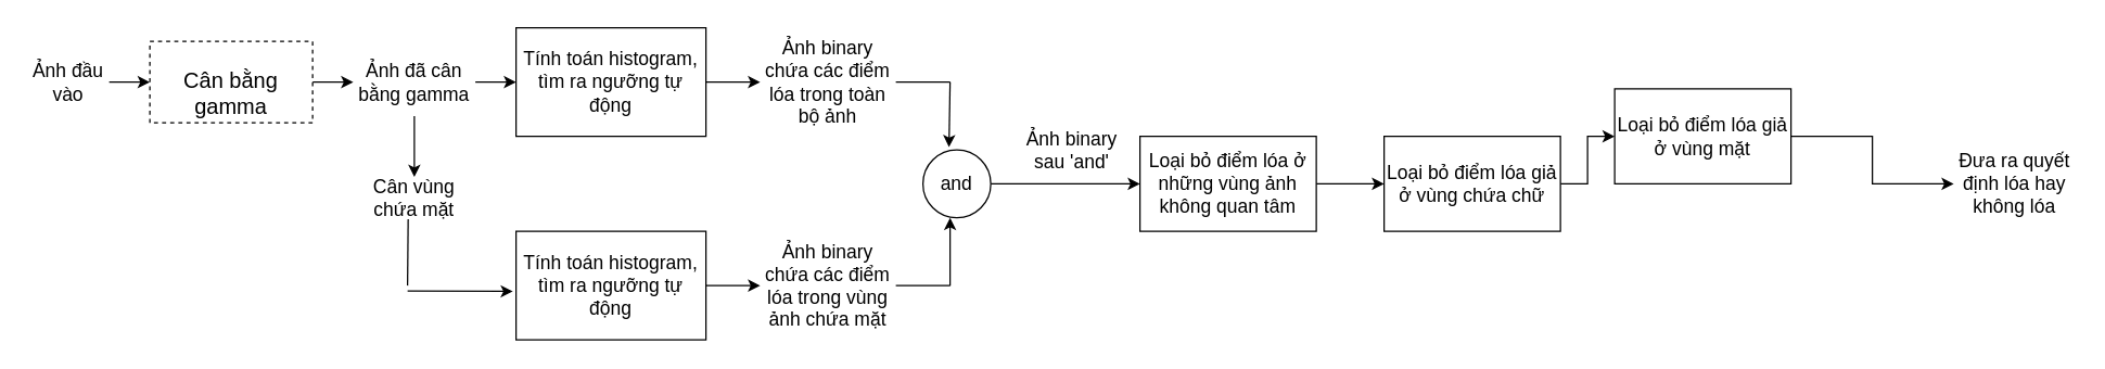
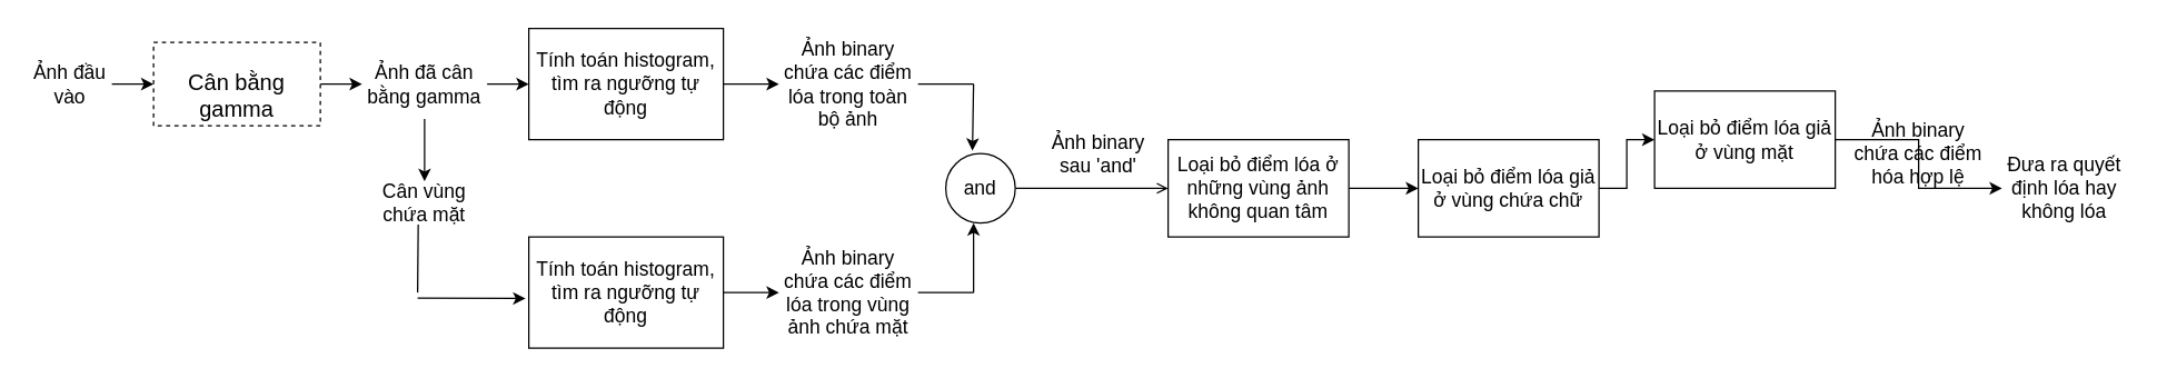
+ <mxCell id="23" value="&lt;font style=&quot;font-size: 14px&quot;&gt;Ảnh binary chứa các điểm hóa hợp lệ&lt;/font&gt;" style="text;html=1;strokeColor=none;fillColor=none;align=center;verticalAlign=middle;whiteSpace=wrap;rounded=0;" vertex="1" parent="1"><mxGeometry x="1330" y="62.5" width="100" height="95" as="geometry" /></mxCell>
- <mxCell id="14" value="" style="edgeStyle=orthogonalEdgeStyle;rounded=0;orthogonalLoop=1;jettySize=auto;html=1;fontSize=14;" edge="1" parent="1" source="15" target="18"><mxGeometry relative="1" as="geometry" /></mxCell>
+ <mxCell id="14" value="" style="edgeStyle=orthogonalEdgeStyle;rounded=0;orthogonalLoop=1;jettySize=auto;html=1;fontSize=14;endArrow=open;" edge="1" parent="1" source="15" target="18"><mxGeometry relative="1" as="geometry" /></mxCell>
